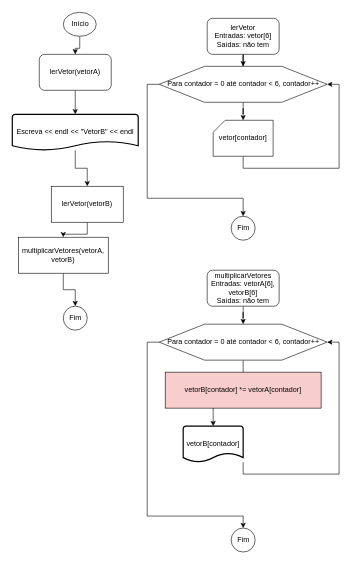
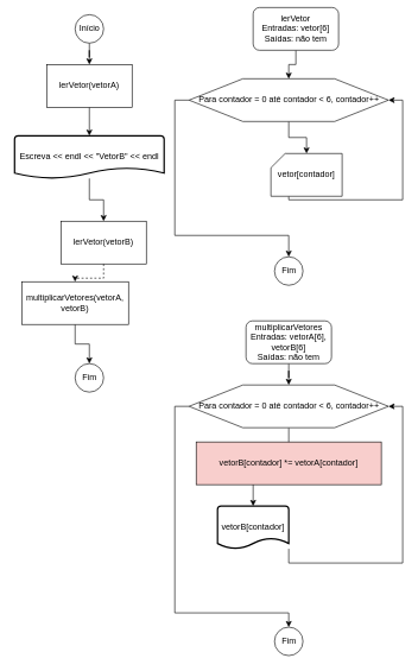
- <mxCell id="3" value="Início" style="verticalLabelPosition=middle;verticalAlign=middle;html=1;shape=mxgraph.flowchart.on-page_reference;labelPosition=center;align=center;" vertex="1" parent="1"><mxGeometry x="105" y="20" width="55" height="40" as="geometry" /></mxCell>
+ <mxCell id="3" value="Início" style="verticalLabelPosition=middle;verticalAlign=middle;html=1;shape=mxgraph.flowchart.on-page_reference;labelPosition=center;align=center;" vertex="1" parent="1"><mxGeometry x="105" y="20" width="40" height="40" as="geometry" /></mxCell>
- <mxCell id="12" value="lerVetor&lt;br&gt;Entradas: vetor[6]&lt;br&gt;Saídas: não tem" style="rounded=1;whiteSpace=wrap;html=1;" vertex="1" parent="1"><mxGeometry x="345" y="30" width="120" height="60" as="geometry" /></mxCell>
+ <mxCell id="12" value="lerVetor&lt;br&gt;Entradas: vetor[6]&lt;br&gt;Saídas: não tem" style="rounded=1;whiteSpace=wrap;html=1;" vertex="1" parent="1"><mxGeometry x="355" y="10" width="120" height="60" as="geometry" /></mxCell>
- <mxCell id="5" value="lerVetor(vetorA)" style="whiteSpace=wrap;html=1;rounded=1;" vertex="1" parent="1"><mxGeometry x="65" y="90" width="120" height="60" as="geometry" /></mxCell>
+ <mxCell id="5" value="lerVetor(vetorA)" style="rounded=0;whiteSpace=wrap;html=1;" vertex="1" parent="1"><mxGeometry x="65" y="90" width="120" height="60" as="geometry" /></mxCell>
- <mxCell id="17" value="vetor[contador]" style="verticalLabelPosition=middle;verticalAlign=middle;html=1;shape=card;whiteSpace=wrap;size=20;arcSize=12;labelPosition=center;align=center;" vertex="1" parent="1"><mxGeometry x="355" y="200" width="100" height="60" as="geometry" /></mxCell>
+ <mxCell id="17" value="vetor[contador]" style="verticalLabelPosition=middle;verticalAlign=middle;html=1;shape=card;whiteSpace=wrap;size=20;arcSize=12;labelPosition=center;align=center;" vertex="1" parent="1"><mxGeometry x="380" y="215" width="100" height="60" as="geometry" /></mxCell>
- <mxCell id="6" value="" style="edgeStyle=orthogonalEdgeStyle;rounded=0;orthogonalLoop=1;jettySize=auto;html=1;" edge="1" parent="1" source="7" target="9"><mxGeometry relative="1" as="geometry" /></mxCell>
+ <mxCell id="6" value="" style="edgeStyle=orthogonalEdgeStyle;rounded=0;orthogonalLoop=1;jettySize=auto;html=1;dashed=1;" edge="1" parent="1" source="7" target="9"><mxGeometry relative="1" as="geometry" /></mxCell>
